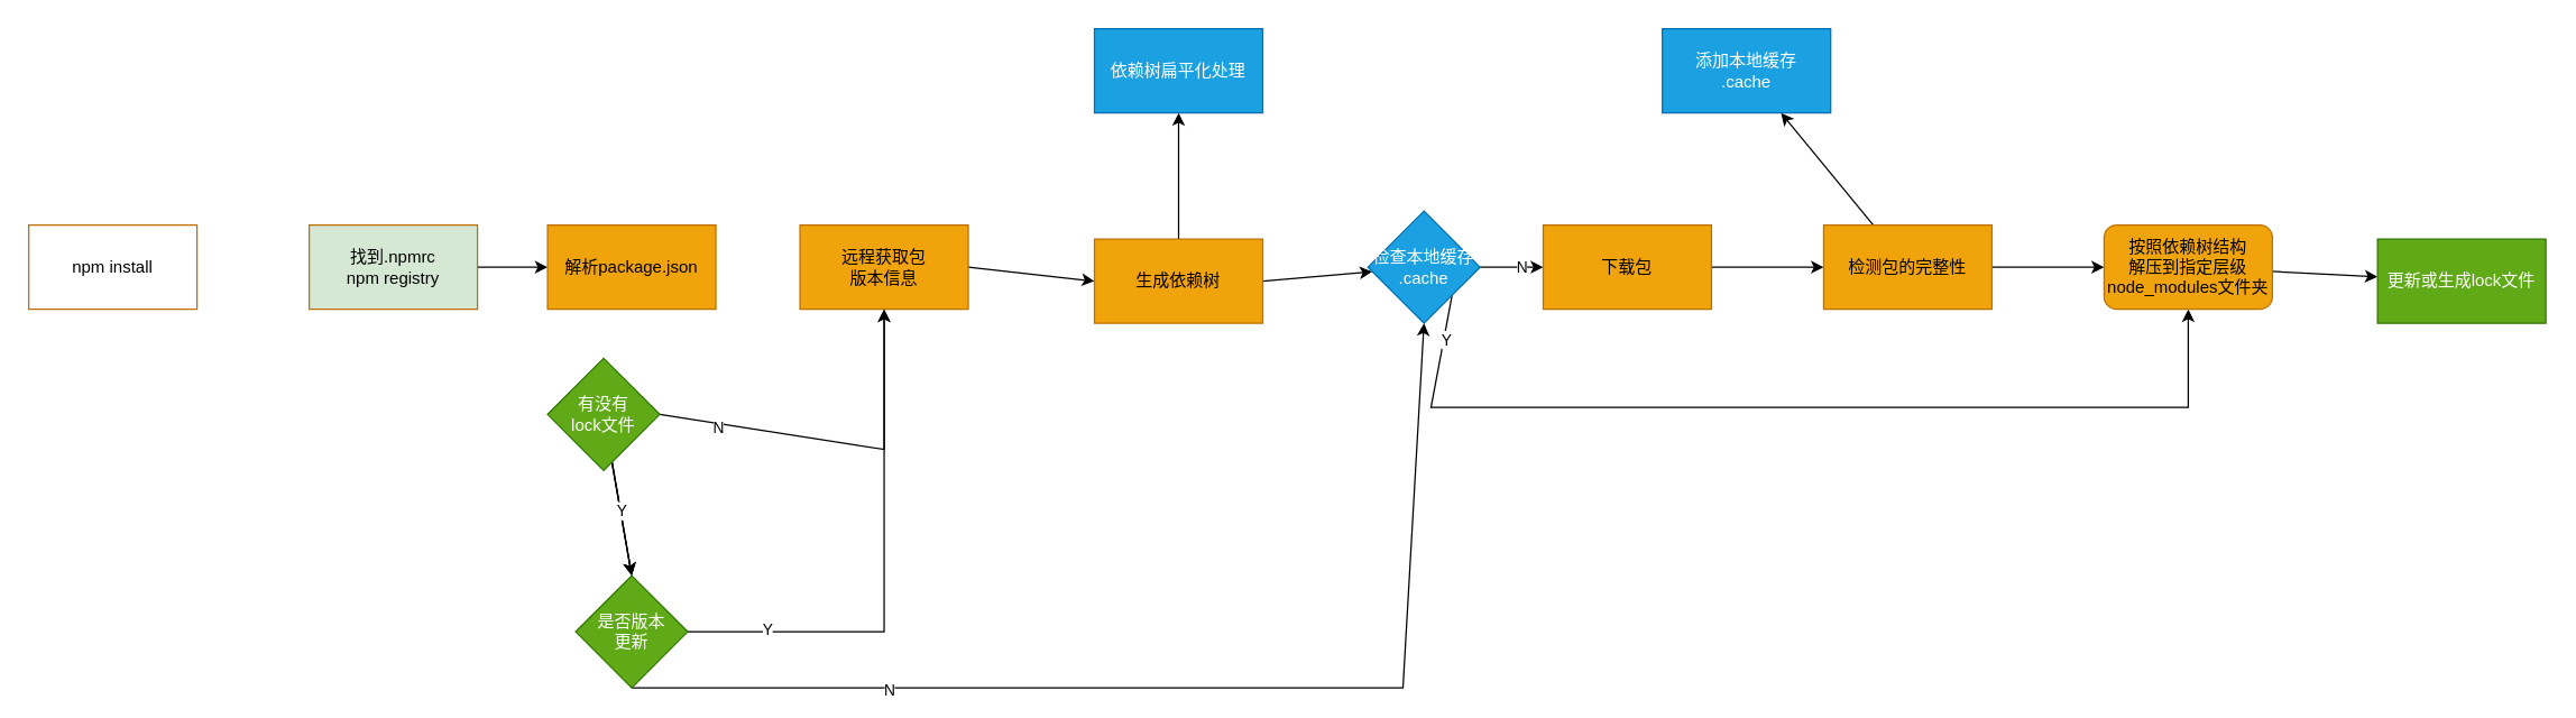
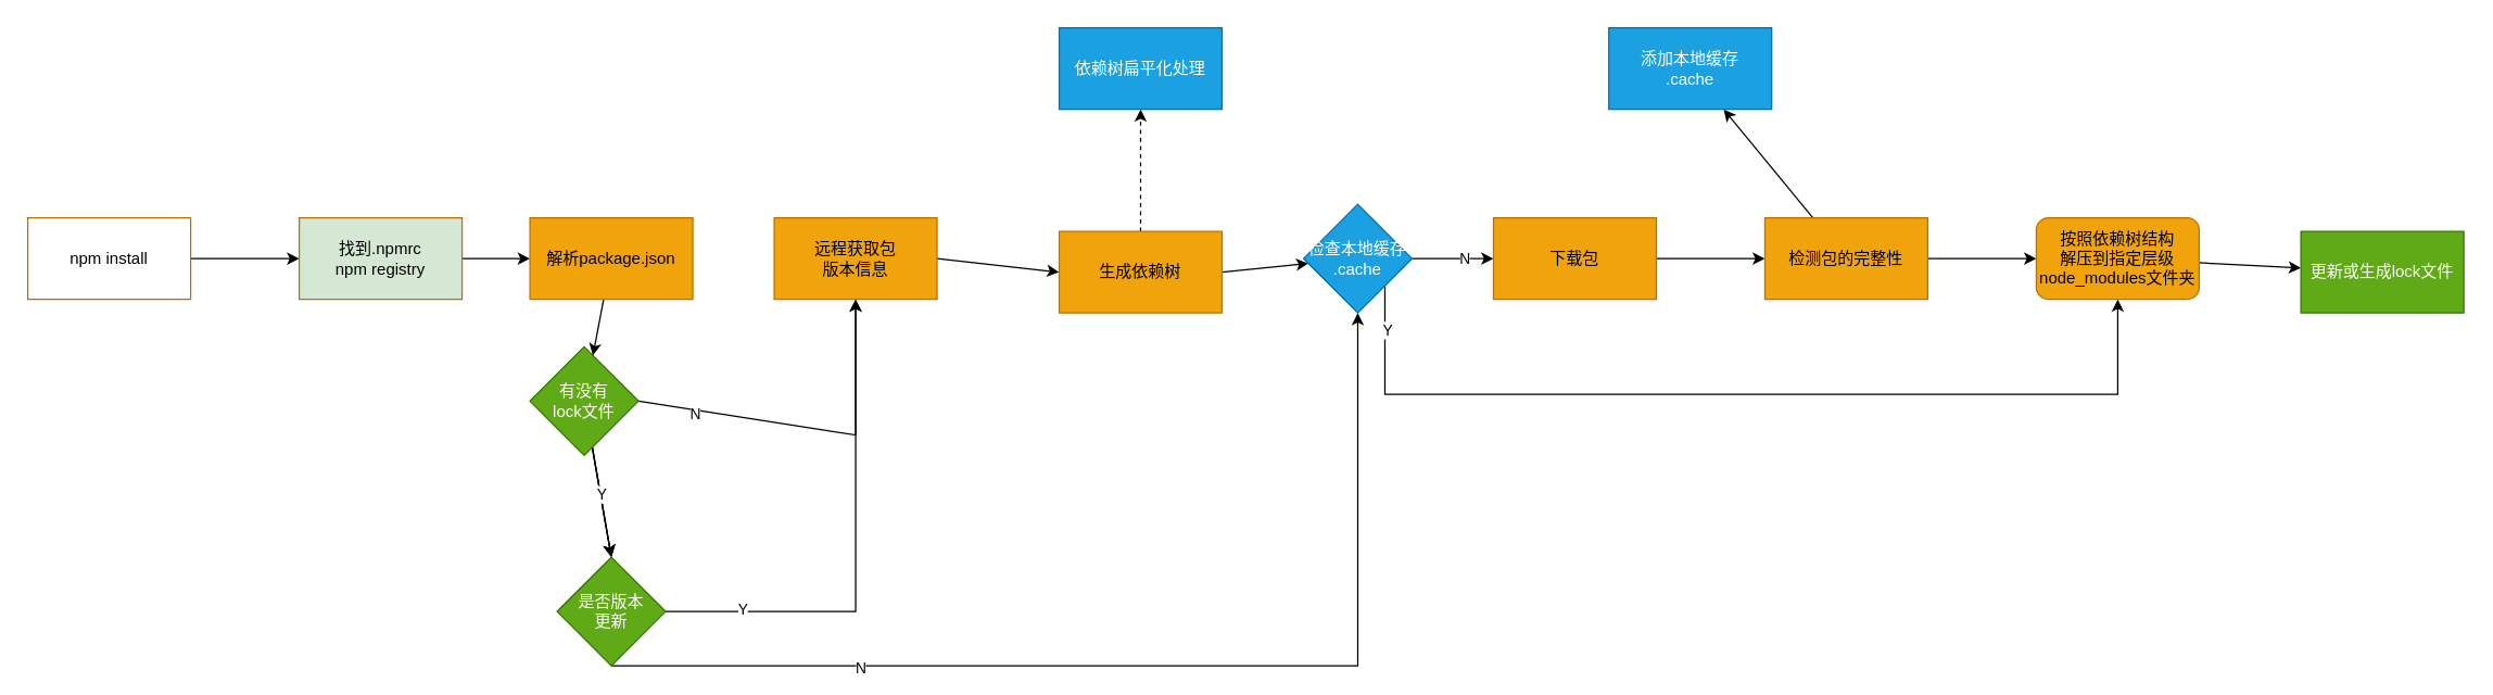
- <mxCell id="22" value="" style="edgeStyle=none;rounded=0;html=1;" edge="1" parent="1" source="24" target="25"><mxGeometry relative="1" as="geometry" /></mxCell>
+ <mxCell id="22" value="" style="edgeStyle=none;rounded=0;html=1;dashed=1;" edge="1" parent="1" source="24" target="25"><mxGeometry relative="1" as="geometry" /></mxCell>
+ <mxCell id="2" value="" style="edgeStyle=none;html=1;" edge="1" parent="1" source="3" target="5"><mxGeometry relative="1" as="geometry" /></mxCell>
- <mxCell id="30" value="检查本地缓存&lt;br&gt;.cache" style="rhombus;whiteSpace=wrap;html=1;fillColor=#1ba1e2;fontColor=#ffffff;strokeColor=#006EAF;" vertex="1" parent="1"><mxGeometry x="975" y="150" width="80" height="80" as="geometry" /></mxCell>
+ <mxCell id="30" value="检查本地缓存&lt;br&gt;.cache" style="rhombus;whiteSpace=wrap;html=1;fillColor=#1ba1e2;fontColor=#ffffff;strokeColor=#006EAF;" vertex="1" parent="1"><mxGeometry x="960" y="150" width="80" height="80" as="geometry" /></mxCell>
+ <mxCell id="13" value="" style="edgeStyle=none;rounded=0;html=1;" edge="1" parent="1" source="14" target="12"><mxGeometry relative="1" as="geometry" /></mxCell>
